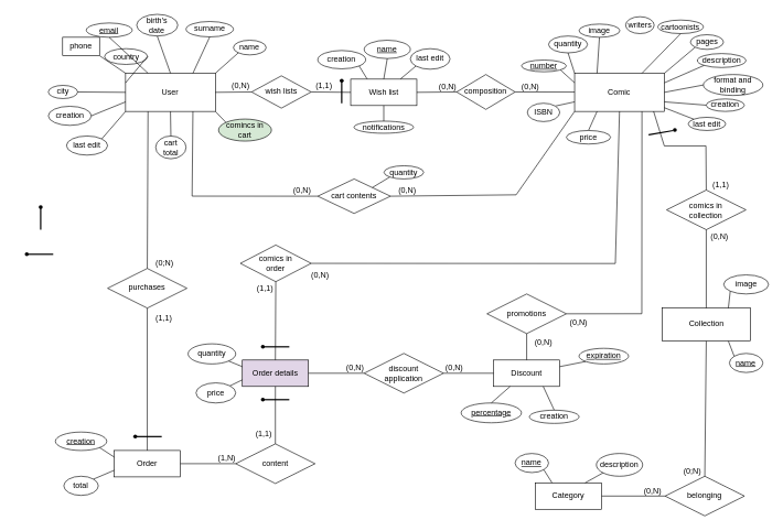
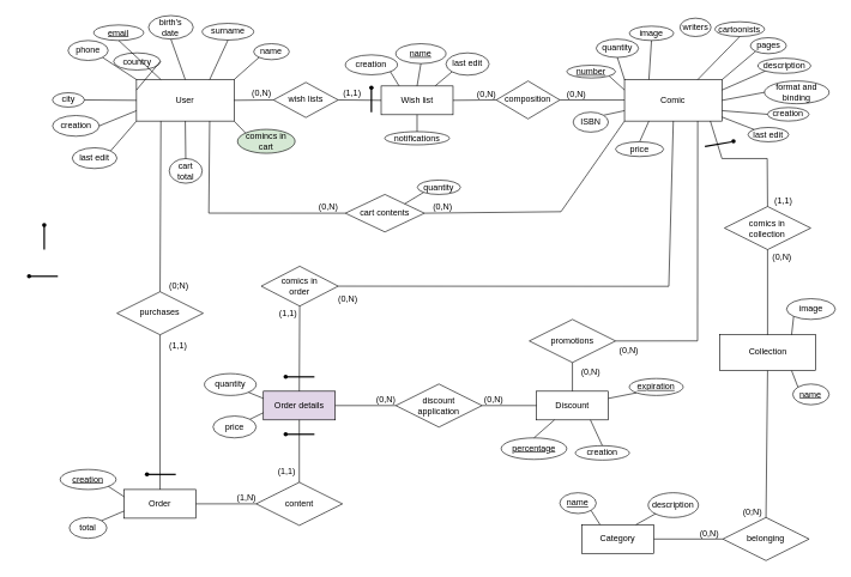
- <mxCell id="23" value="phone" style="whiteSpace=wrap;html=1;align=center;rounded=0;" parent="1" vertex="1"><mxGeometry x="94.2" y="55.55" width="55.8" height="27.78" as="geometry" /></mxCell>
+ <mxCell id="23" value="phone" style="ellipse;whiteSpace=wrap;html=1;align=center;" parent="1" vertex="1"><mxGeometry x="94.2" y="55.55" width="55.8" height="27.78" as="geometry" /></mxCell>
- <mxCell id="147" value="cart total" style="ellipse;whiteSpace=wrap;html=1;align=center;" parent="1" vertex="1"><mxGeometry x="234.95" y="205" width="45.93" height="34.41" as="geometry" /></mxCell>
+ <mxCell id="147" value="cart total" style="ellipse;whiteSpace=wrap;html=1;align=center;" parent="1" vertex="1"><mxGeometry x="234.95" y="220" width="45.93" height="34.41" as="geometry" /></mxCell>
